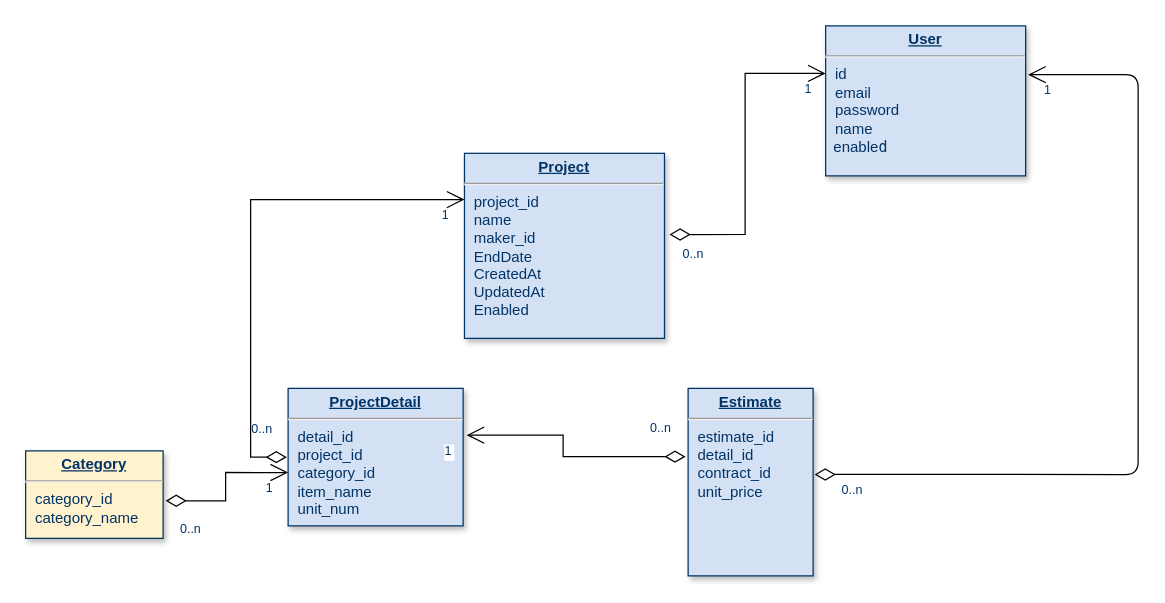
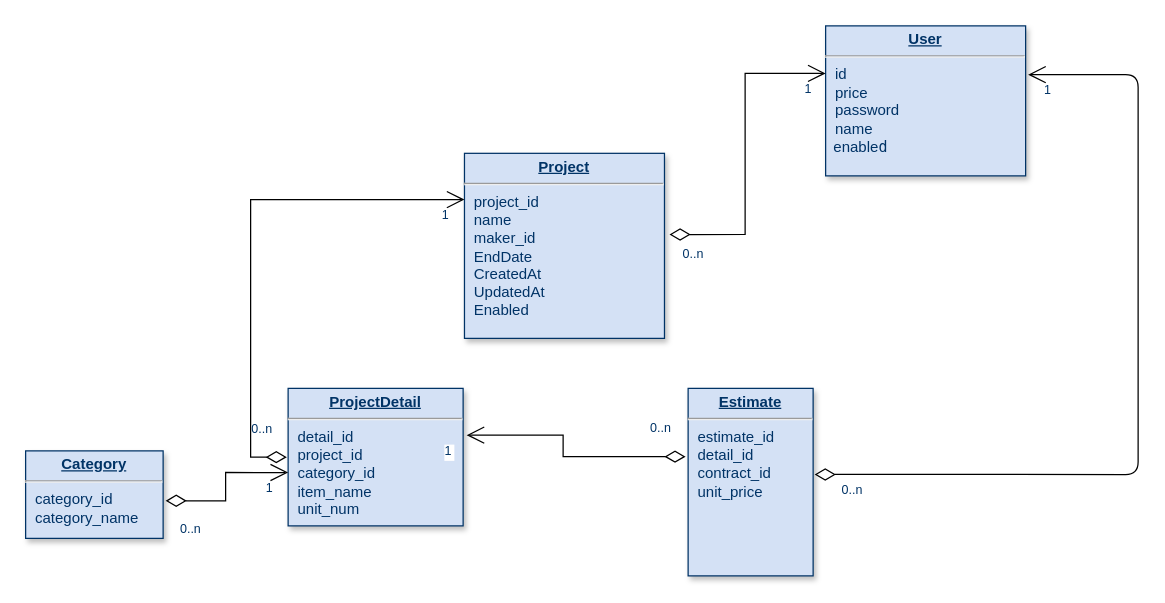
- <mxCell id="2" value="&lt;p style=&quot;margin: 0px ; margin-top: 4px ; text-align: center ; text-decoration: underline&quot;&gt;&lt;strong&gt;User&lt;/strong&gt;&lt;/p&gt;&lt;hr&gt;&lt;p style=&quot;margin: 0px ; margin-left: 8px&quot;&gt;id&lt;/p&gt;&lt;p style=&quot;margin: 0px ; margin-left: 8px&quot;&gt;email&lt;br&gt;&lt;/p&gt;&lt;p style=&quot;margin: 0px ; margin-left: 8px&quot;&gt;password&lt;br&gt;&lt;/p&gt;&lt;p style=&quot;margin: 0px ; margin-left: 8px&quot;&gt;name&lt;br&gt;&lt;/p&gt;&amp;nbsp; enable&lt;code&gt;d&lt;/code&gt;" style="verticalAlign=top;align=left;overflow=fill;fontSize=12;fontFamily=Helvetica;html=1;strokeColor=#003366;shadow=1;fillColor=#D4E1F5;fontColor=#003366" parent="1" vertex="1"><mxGeometry x="660" y="20" width="160" height="120" as="geometry" /></mxCell>
+ <mxCell id="2" value="&lt;p style=&quot;margin: 0px ; margin-top: 4px ; text-align: center ; text-decoration: underline&quot;&gt;&lt;strong&gt;User&lt;/strong&gt;&lt;/p&gt;&lt;hr&gt;&lt;p style=&quot;margin: 0px ; margin-left: 8px&quot;&gt;id&lt;/p&gt;&lt;p style=&quot;margin: 0px ; margin-left: 8px&quot;&gt;price&lt;br&gt;&lt;/p&gt;&lt;p style=&quot;margin: 0px ; margin-left: 8px&quot;&gt;password&lt;br&gt;&lt;/p&gt;&lt;p style=&quot;margin: 0px ; margin-left: 8px&quot;&gt;name&lt;br&gt;&lt;/p&gt;&amp;nbsp; enable&lt;code&gt;d&lt;/code&gt;" style="verticalAlign=top;align=left;overflow=fill;fontSize=12;fontFamily=Helvetica;html=1;strokeColor=#003366;shadow=1;fillColor=#D4E1F5;fontColor=#003366" parent="1" vertex="1"><mxGeometry x="660" y="20" width="160" height="120" as="geometry" /></mxCell>
- <mxCell id="17" value="&lt;p style=&quot;margin: 0px ; margin-top: 4px ; text-align: center ; text-decoration: underline&quot;&gt;&lt;strong&gt;Category&lt;/strong&gt;&lt;/p&gt;&lt;hr&gt;&lt;p style=&quot;margin: 0px ; margin-left: 8px&quot;&gt;category_id&lt;/p&gt;&lt;p style=&quot;margin: 0px ; margin-left: 8px&quot;&gt;category_name&lt;/p&gt;" style="verticalAlign=top;align=left;overflow=fill;fontSize=12;fontFamily=Helvetica;html=1;strokeColor=#003366;shadow=1;fillColor=#fff2cc;fontColor=#003366;" vertex="1" parent="1"><mxGeometry x="20" y="360" width="110" height="70" as="geometry" /></mxCell>
+ <mxCell id="17" value="&lt;p style=&quot;margin: 0px ; margin-top: 4px ; text-align: center ; text-decoration: underline&quot;&gt;&lt;strong&gt;Category&lt;/strong&gt;&lt;/p&gt;&lt;hr&gt;&lt;p style=&quot;margin: 0px ; margin-left: 8px&quot;&gt;category_id&lt;/p&gt;&lt;p style=&quot;margin: 0px ; margin-left: 8px&quot;&gt;category_name&lt;/p&gt;" style="verticalAlign=top;align=left;overflow=fill;fontSize=12;fontFamily=Helvetica;html=1;strokeColor=#003366;shadow=1;fillColor=#D4E1F5;fontColor=#003366" vertex="1" parent="1"><mxGeometry x="20" y="360" width="110" height="70" as="geometry" /></mxCell>
